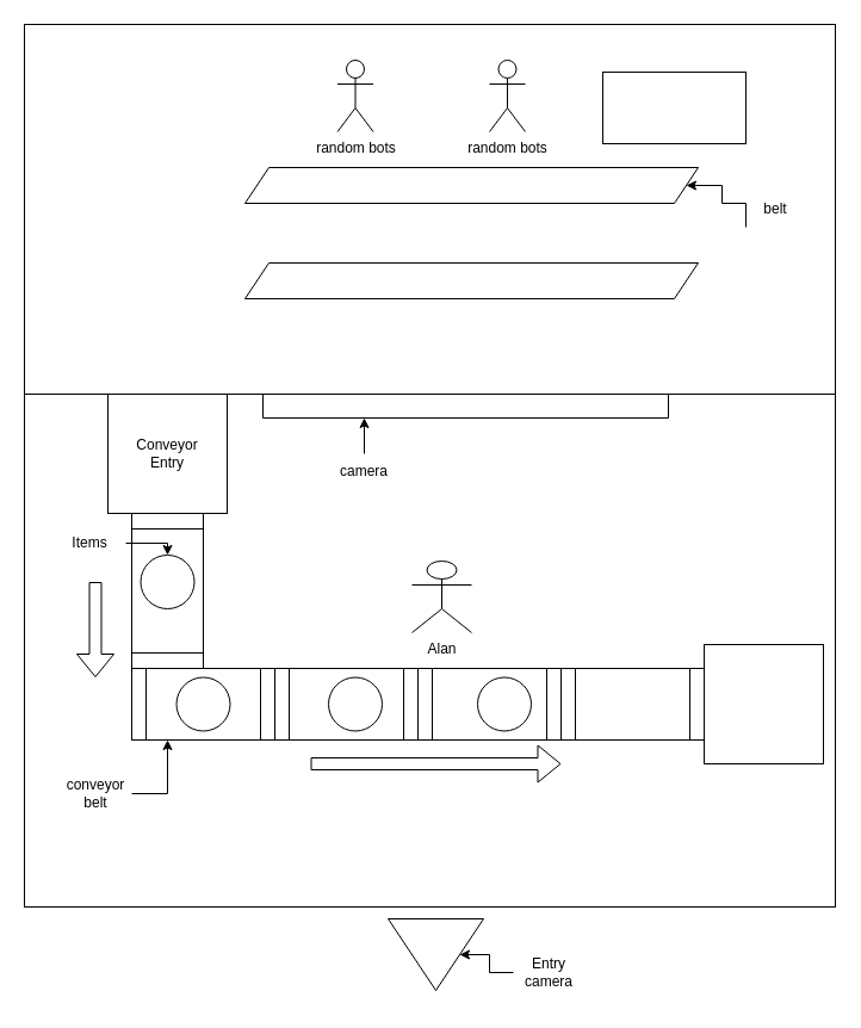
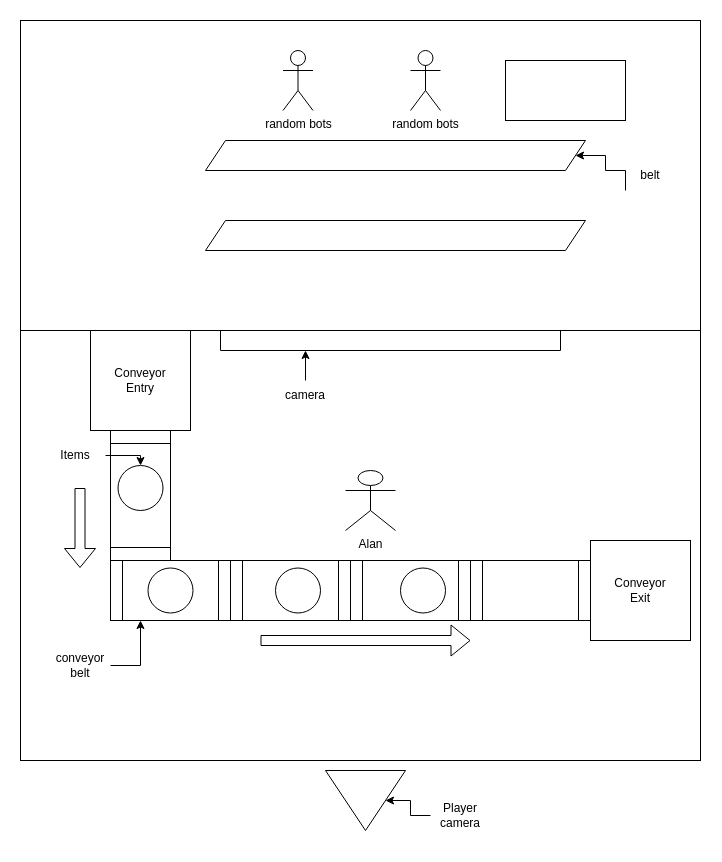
+ <mxCell id="27" value="Conveyor Exit" style="text;html=1;strokeColor=none;fillColor=none;align=center;verticalAlign=middle;whiteSpace=wrap;rounded=0;" vertex="1" parent="1"><mxGeometry x="610" y="575" width="60" height="30" as="geometry" /></mxCell>
- <mxCell id="6" value="Entry camera" style="text;html=1;strokeColor=none;fillColor=none;align=center;verticalAlign=middle;whiteSpace=wrap;rounded=0;" vertex="1" parent="1"><mxGeometry x="430" y="800" width="60" height="30" as="geometry" /></mxCell>
+ <mxCell id="6" value="Player camera" style="text;html=1;strokeColor=none;fillColor=none;align=center;verticalAlign=middle;whiteSpace=wrap;rounded=0;" vertex="1" parent="1"><mxGeometry x="430" y="800" width="60" height="30" as="geometry" /></mxCell>
